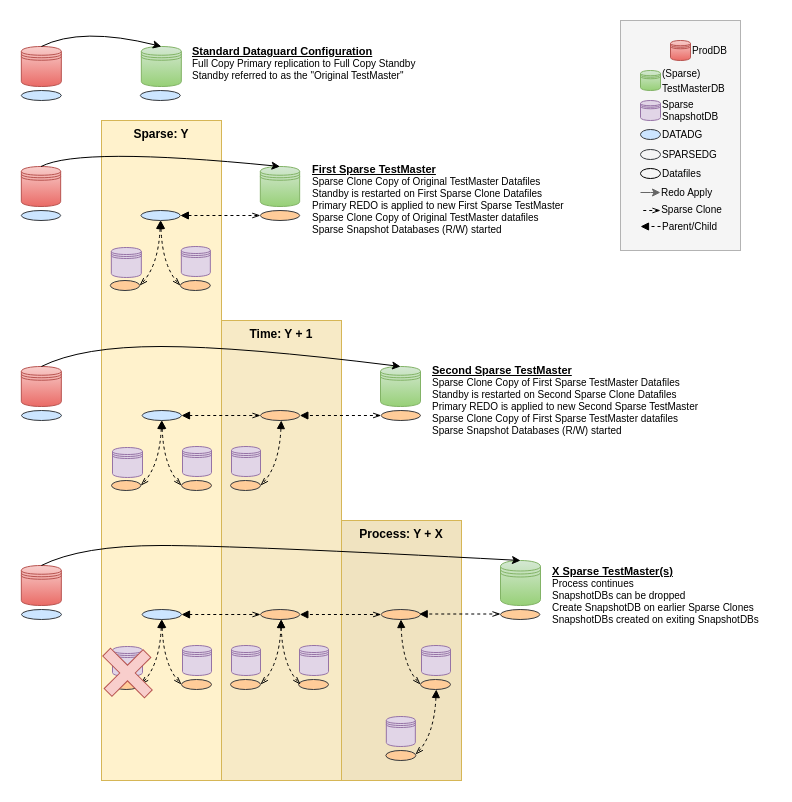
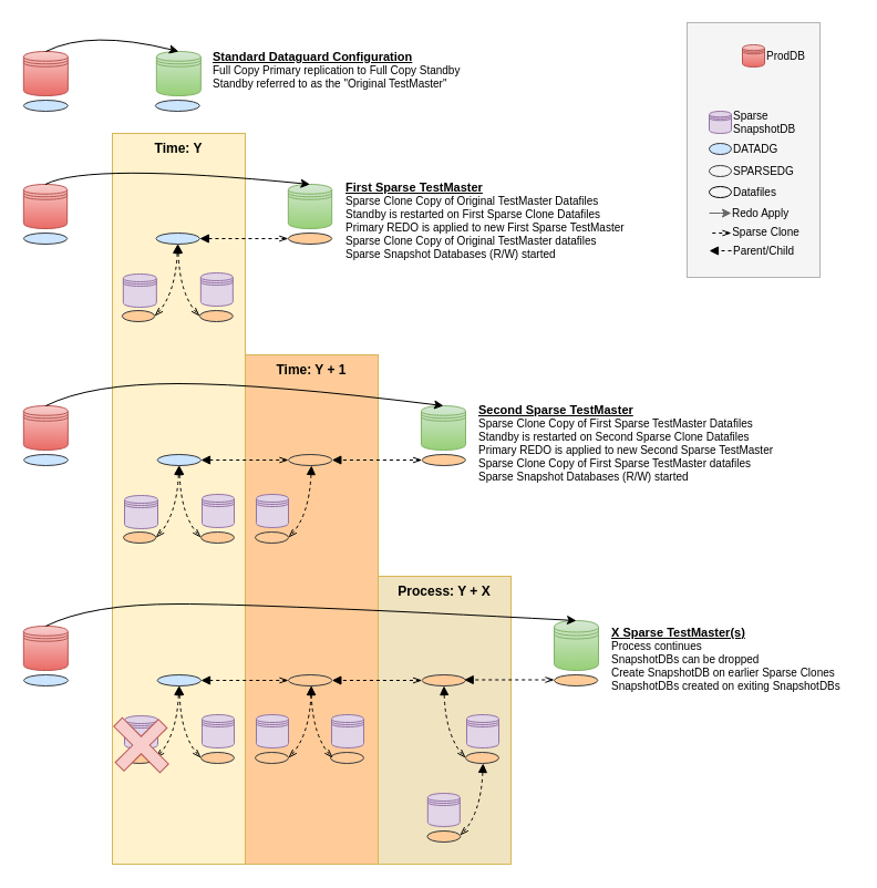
- <mxCell id="78" value="&lt;font style=&quot;font-size: 10px&quot;&gt;(Sparse)&lt;br&gt;TestMasterDB&lt;/font&gt;" style="shape=datastore;whiteSpace=wrap;html=1;sketch=0;fillColor=#d5e8d4;strokeColor=#82b366;gradientColor=#97d077;labelPosition=right;verticalLabelPosition=middle;align=left;verticalAlign=middle;" vertex="1" parent="1"><mxGeometry x="640" y="70" width="20" height="20" as="geometry" /></mxCell>
- <mxCell id="4" value="&lt;b style=&quot;font-size: 12px&quot;&gt;Sparse: Y&lt;/b&gt;" style="whiteSpace=wrap;html=1;labelBackgroundColor=none;fontSize=10;strokeColor=#d6b656;fillColor=#fff2cc;gradientDirection=west;align=center;labelPosition=center;verticalLabelPosition=middle;verticalAlign=top;" vertex="1" parent="1"><mxGeometry x="101" y="120" width="120" height="660" as="geometry" /></mxCell>
+ <mxCell id="4" value="&lt;b style=&quot;font-size: 12px&quot;&gt;Time: Y&lt;/b&gt;" style="whiteSpace=wrap;html=1;labelBackgroundColor=none;fontSize=10;strokeColor=#d6b656;fillColor=#fff2cc;gradientDirection=west;align=center;labelPosition=center;verticalLabelPosition=middle;verticalAlign=top;" vertex="1" parent="1"><mxGeometry x="101" y="120" width="120" height="660" as="geometry" /></mxCell>
- <mxCell id="3" value="Time: Y + 1" style="whiteSpace=wrap;html=1;labelBackgroundColor=none;fontSize=12;strokeColor=#d6b656;gradientDirection=west;align=center;fillColor=#F7EAC6;labelPosition=center;verticalLabelPosition=middle;verticalAlign=top;fontStyle=1" vertex="1" parent="1"><mxGeometry x="221" y="320" width="120" height="460" as="geometry" /></mxCell>
+ <mxCell id="3" value="Time: Y + 1" style="whiteSpace=wrap;html=1;labelBackgroundColor=none;fontSize=12;strokeColor=#d6b656;gradientDirection=west;align=center;fillColor=#ffcc99;labelPosition=center;verticalLabelPosition=middle;verticalAlign=top;fontStyle=1;" vertex="1" parent="1"><mxGeometry x="221" y="320" width="120" height="460" as="geometry" /></mxCell>
